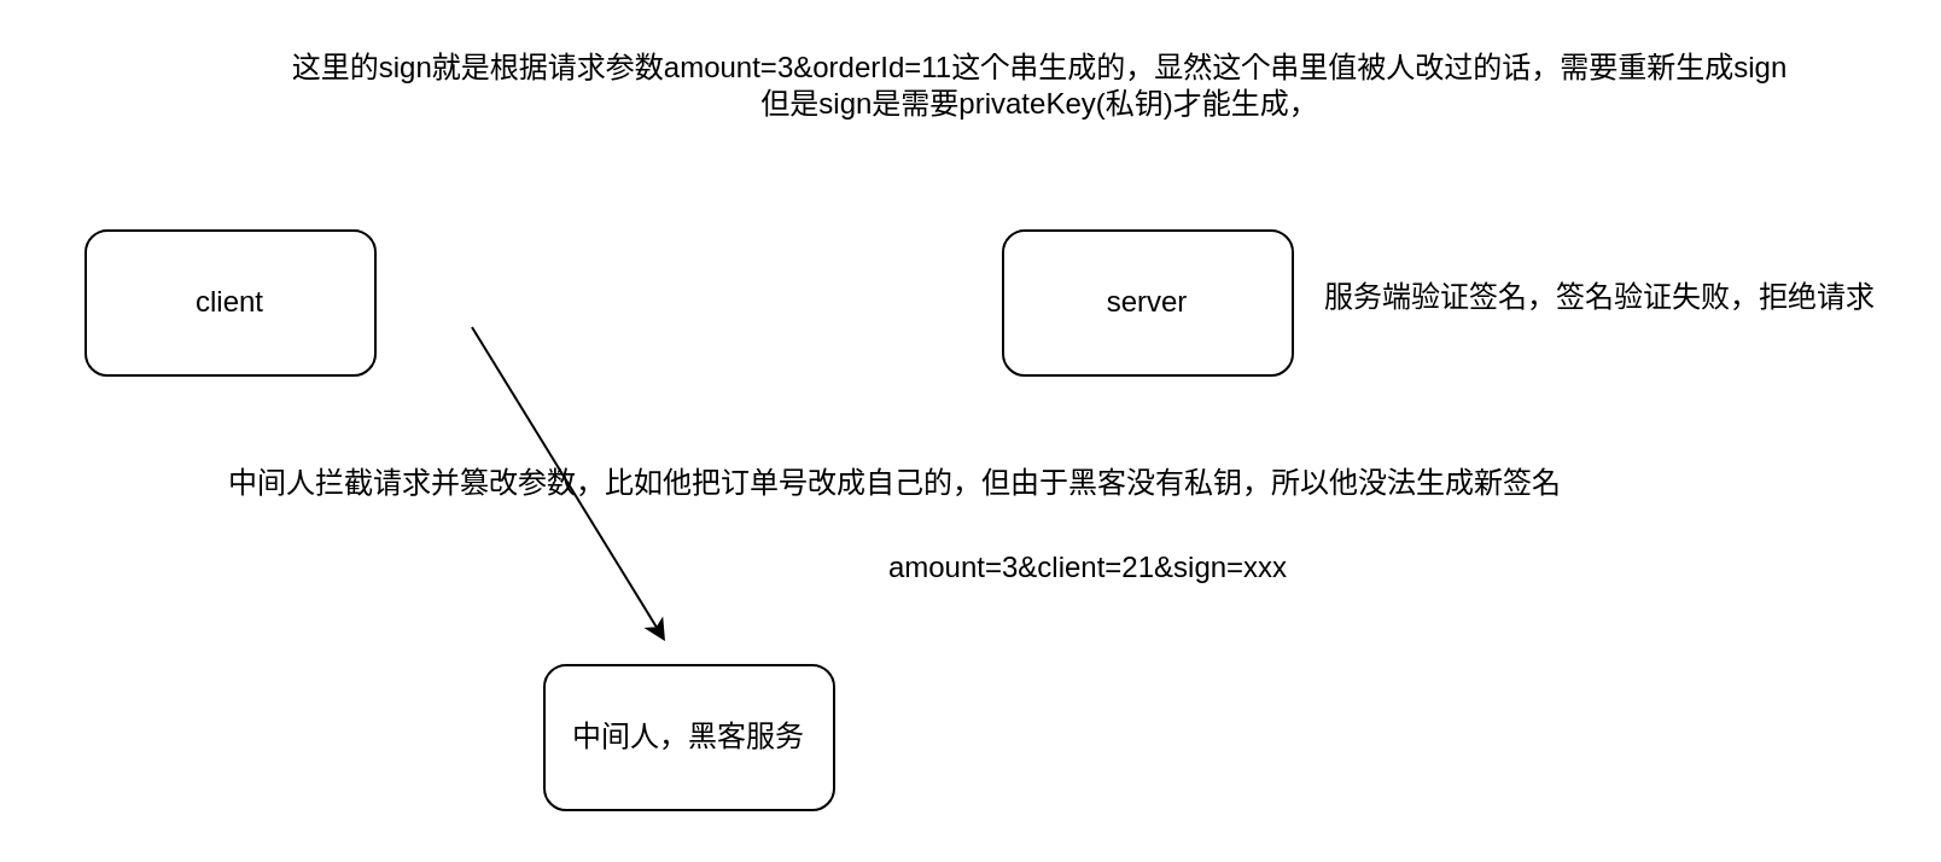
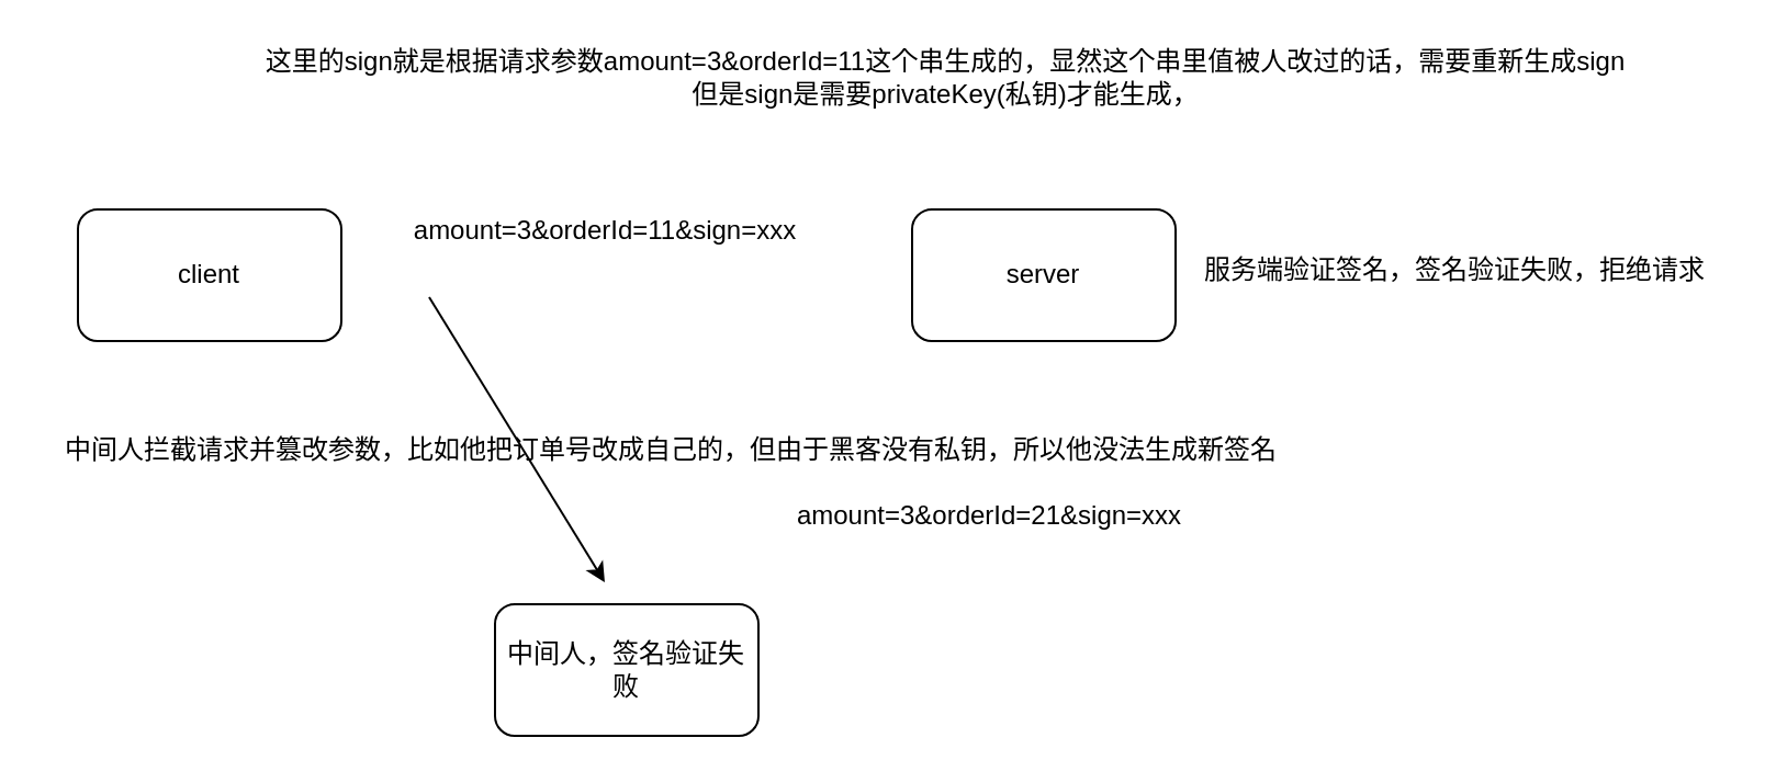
+ <mxCell id="4" value="amount=3&amp;amp;orderId=11&amp;amp;sign=xxx" style="text;html=1;align=center;verticalAlign=middle;resizable=0;points=[];;autosize=1;" vertex="1" parent="1"><mxGeometry x="180" y="95" width="190" height="20" as="geometry" /></mxCell>
- <mxCell id="8" value="中间人拦截请求并篡改参数，比如他把订单号改成自己的，但由于黑客没有私钥，所以他没法生成新签名" style="text;html=1;align=center;verticalAlign=middle;resizable=0;points=[];;autosize=1;" vertex="1" parent="1"><mxGeometry x="85" y="190" width="570" height="20" as="geometry" /></mxCell>
+ <mxCell id="8" value="中间人拦截请求并篡改参数，比如他把订单号改成自己的，但由于黑客没有私钥，所以他没法生成新签名" style="text;html=1;align=center;verticalAlign=middle;resizable=0;points=[];;autosize=1;" vertex="1" parent="1"><mxGeometry x="20" y="195" width="570" height="20" as="geometry" /></mxCell>
- <mxCell id="9" value="amount=3&amp;amp;client=21&amp;amp;sign=xxx" style="text;html=1;align=center;verticalAlign=middle;resizable=0;points=[];;autosize=1;" vertex="1" parent="1"><mxGeometry x="355" y="225" width="190" height="20" as="geometry" /></mxCell>
+ <mxCell id="9" value="amount=3&amp;amp;orderId=21&amp;amp;sign=xxx" style="text;html=1;align=center;verticalAlign=middle;resizable=0;points=[];;autosize=1;" vertex="1" parent="1"><mxGeometry x="355" y="225" width="190" height="20" as="geometry" /></mxCell>
- <mxCell id="6" value="中间人，黑客服务" style="rounded=1;whiteSpace=wrap;html=1;" vertex="1" parent="1"><mxGeometry x="225" y="275" width="120" height="60" as="geometry" /></mxCell>
+ <mxCell id="6" value="中间人，签名验证失败" style="rounded=1;whiteSpace=wrap;html=1;" vertex="1" parent="1"><mxGeometry x="225" y="275" width="120" height="60" as="geometry" /></mxCell>
